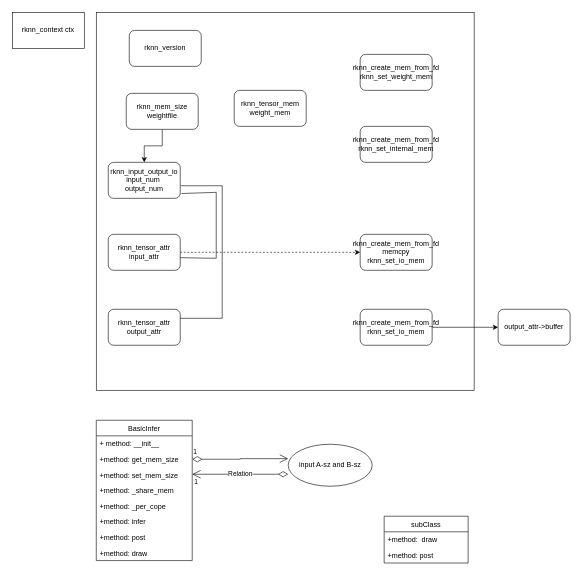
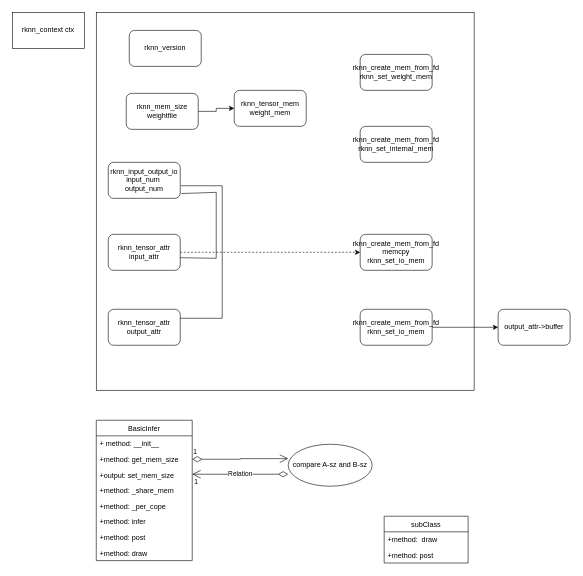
- <mxCell id="5" style="edgeStyle=orthogonalEdgeStyle;rounded=0;orthogonalLoop=1;jettySize=auto;html=1;" parent="1" source="6" target="7" edge="1"><mxGeometry relative="1" as="geometry" /></mxCell>
+ <mxCell id="5" style="edgeStyle=orthogonalEdgeStyle;rounded=0;orthogonalLoop=1;jettySize=auto;html=1;" parent="1" source="6" target="13" edge="1"><mxGeometry relative="1" as="geometry" /></mxCell>
- <mxCell id="30" value="input A-sz and B-sz" style="ellipse;whiteSpace=wrap;html=1;" vertex="1" parent="1"><mxGeometry x="480" y="740" width="140" height="70" as="geometry" /></mxCell>
+ <mxCell id="30" value="compare A-sz and B-sz" style="ellipse;whiteSpace=wrap;html=1;" vertex="1" parent="1"><mxGeometry x="480" y="740" width="140" height="70" as="geometry" /></mxCell>
- <mxCell id="23" value="+method: set_mem_size" style="text;strokeColor=none;fillColor=none;align=left;verticalAlign=top;spacingLeft=4;spacingRight=4;overflow=hidden;rotatable=0;points=[[0,0.5],[1,0.5]];portConstraint=eastwest;" vertex="1" parent="20"><mxGeometry y="78" width="160" height="26" as="geometry" /></mxCell>
+ <mxCell id="23" value="+output: set_mem_size" style="text;strokeColor=none;fillColor=none;align=left;verticalAlign=top;spacingLeft=4;spacingRight=4;overflow=hidden;rotatable=0;points=[[0,0.5],[1,0.5]];portConstraint=eastwest;" vertex="1" parent="20"><mxGeometry y="78" width="160" height="26" as="geometry" /></mxCell>
